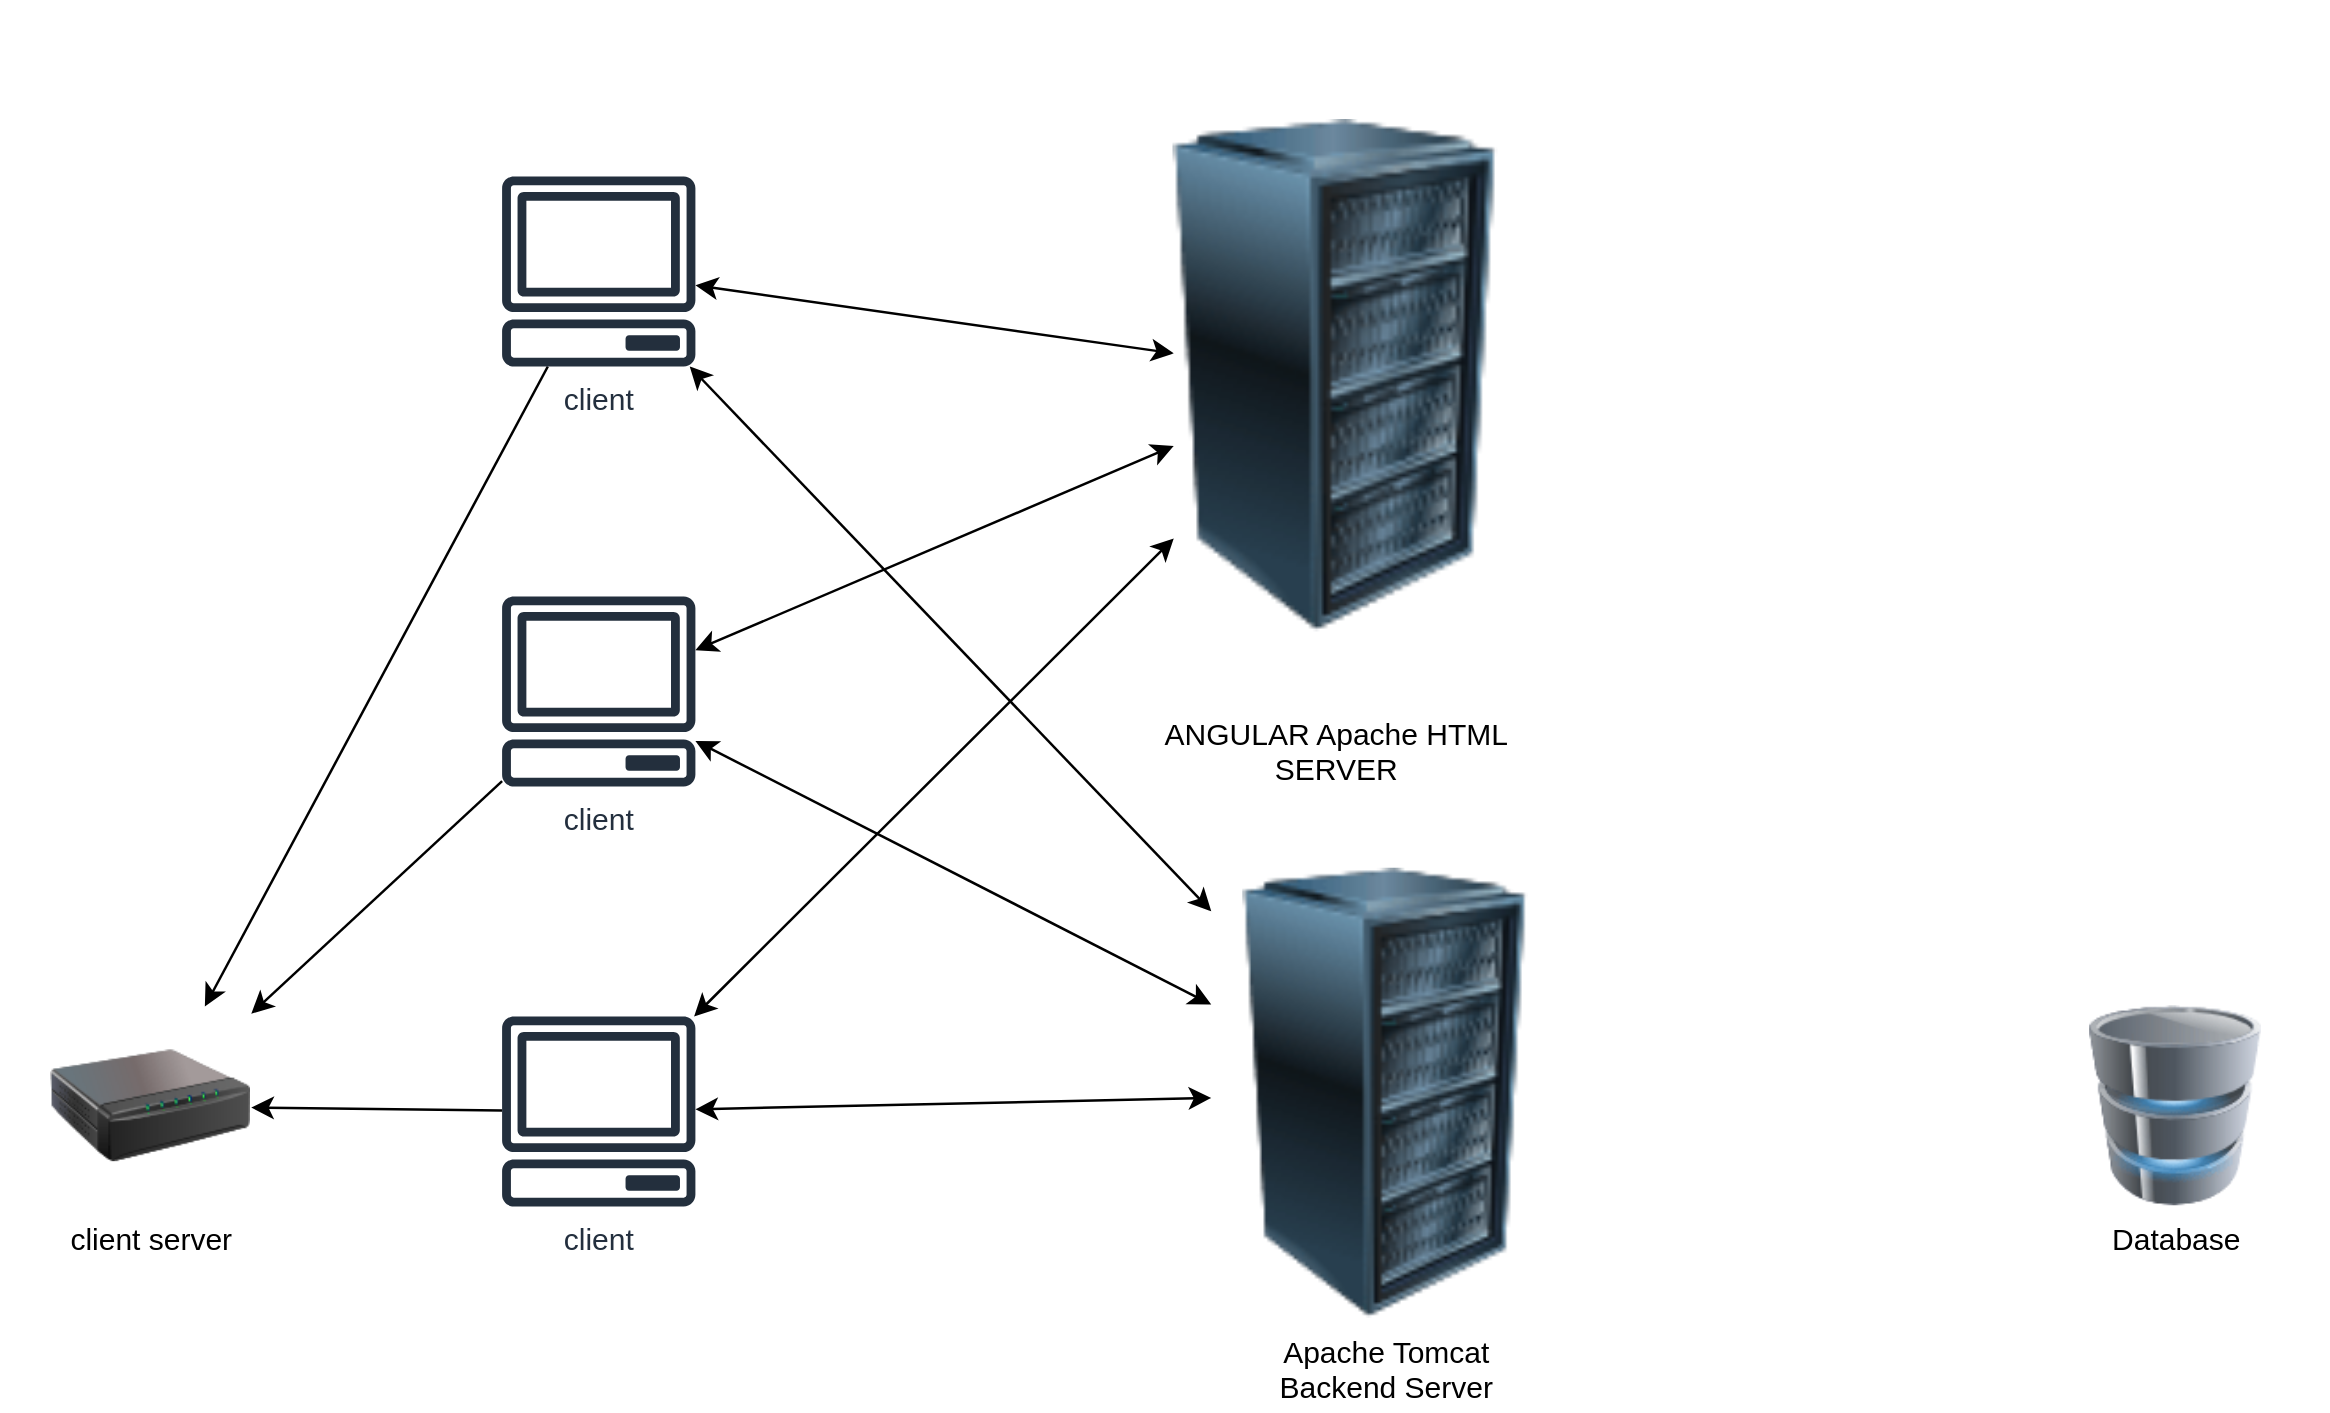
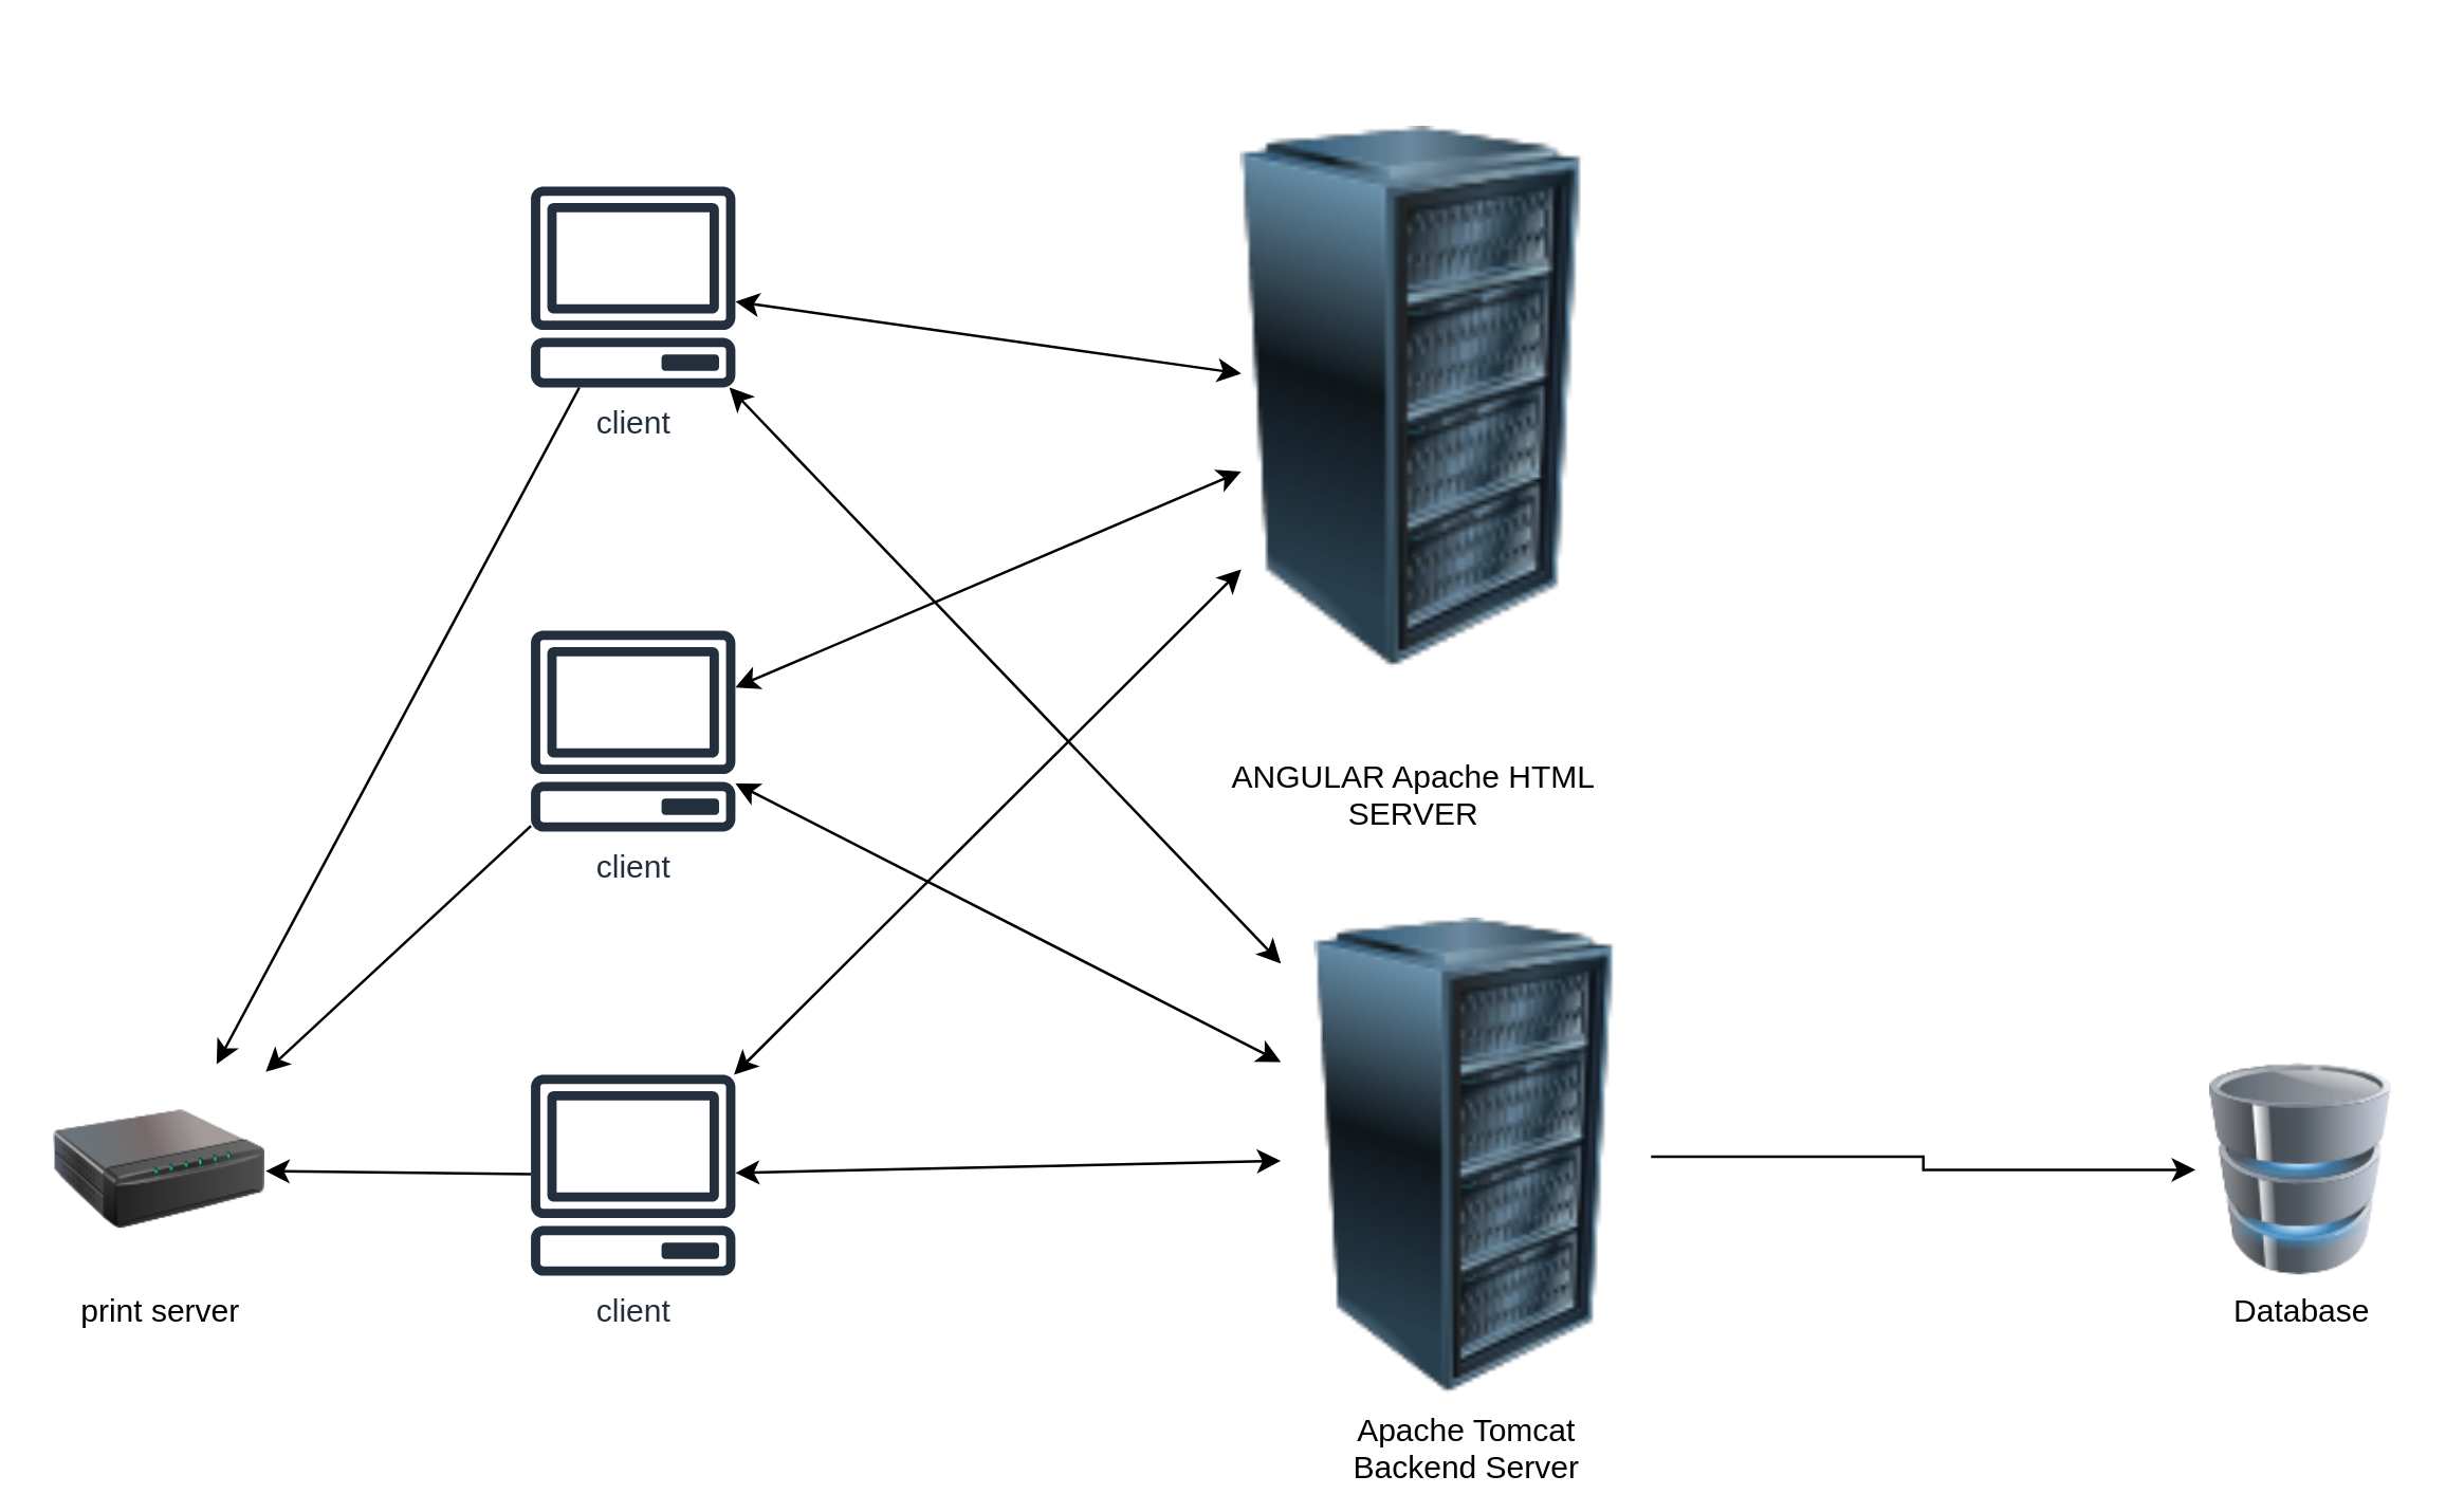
+ <mxCell id="15" style="edgeStyle=orthogonalEdgeStyle;rounded=0;orthogonalLoop=1;jettySize=auto;html=1;" edge="1" parent="1" source="16" target="18"><mxGeometry relative="1" as="geometry" /></mxCell>
- <mxCell id="17" value="client server" style="image;html=1;image=img/lib/clip_art/networking/Print_Server_128x128.png" vertex="1" parent="1"><mxGeometry x="20" y="402" width="80" height="80" as="geometry" /></mxCell>
+ <mxCell id="17" value="print server" style="image;html=1;image=img/lib/clip_art/networking/Print_Server_128x128.png" vertex="1" parent="1"><mxGeometry x="20" y="402" width="80" height="80" as="geometry" /></mxCell>
